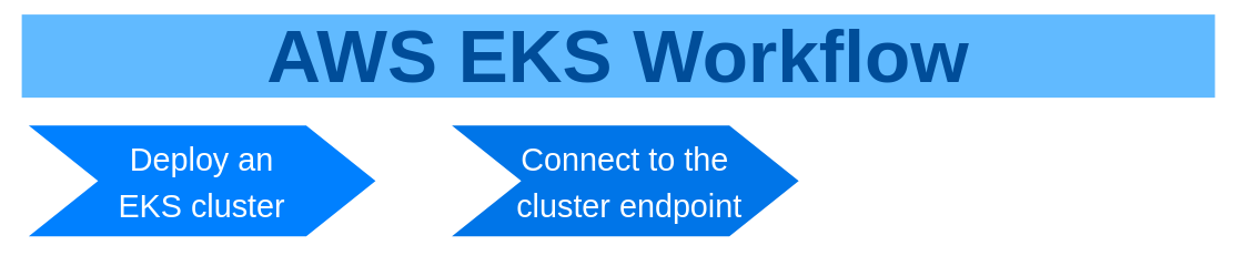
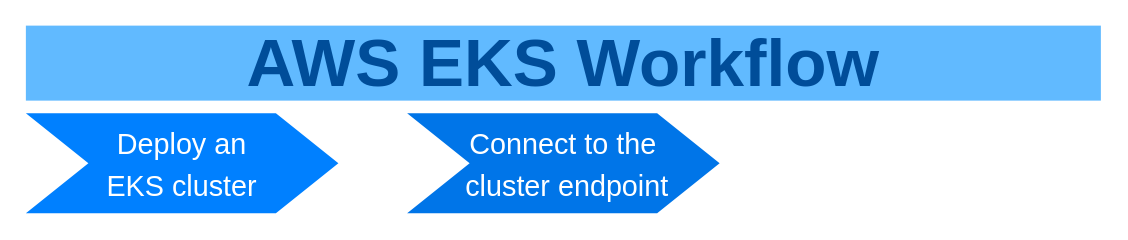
- <mxCell id="4" value="AWS EKS Workflow" style="text;html=1;strokeColor=none;fillColor=#61BAFF;align=center;verticalAlign=middle;whiteSpace=wrap;fontSize=54;fontStyle=1;fontColor=#004D99;" parent="1" vertex="1"><mxGeometry x="15" y="10" width="860" height="60" as="geometry" /></mxCell>
+ <mxCell id="4" value="AWS EKS Workflow" style="text;html=1;strokeColor=none;fillColor=#61BAFF;align=center;verticalAlign=middle;whiteSpace=wrap;fontSize=54;fontStyle=1;fontColor=#004D99;" parent="1" vertex="1"><mxGeometry x="20" y="20" width="860" height="60" as="geometry" /></mxCell>
